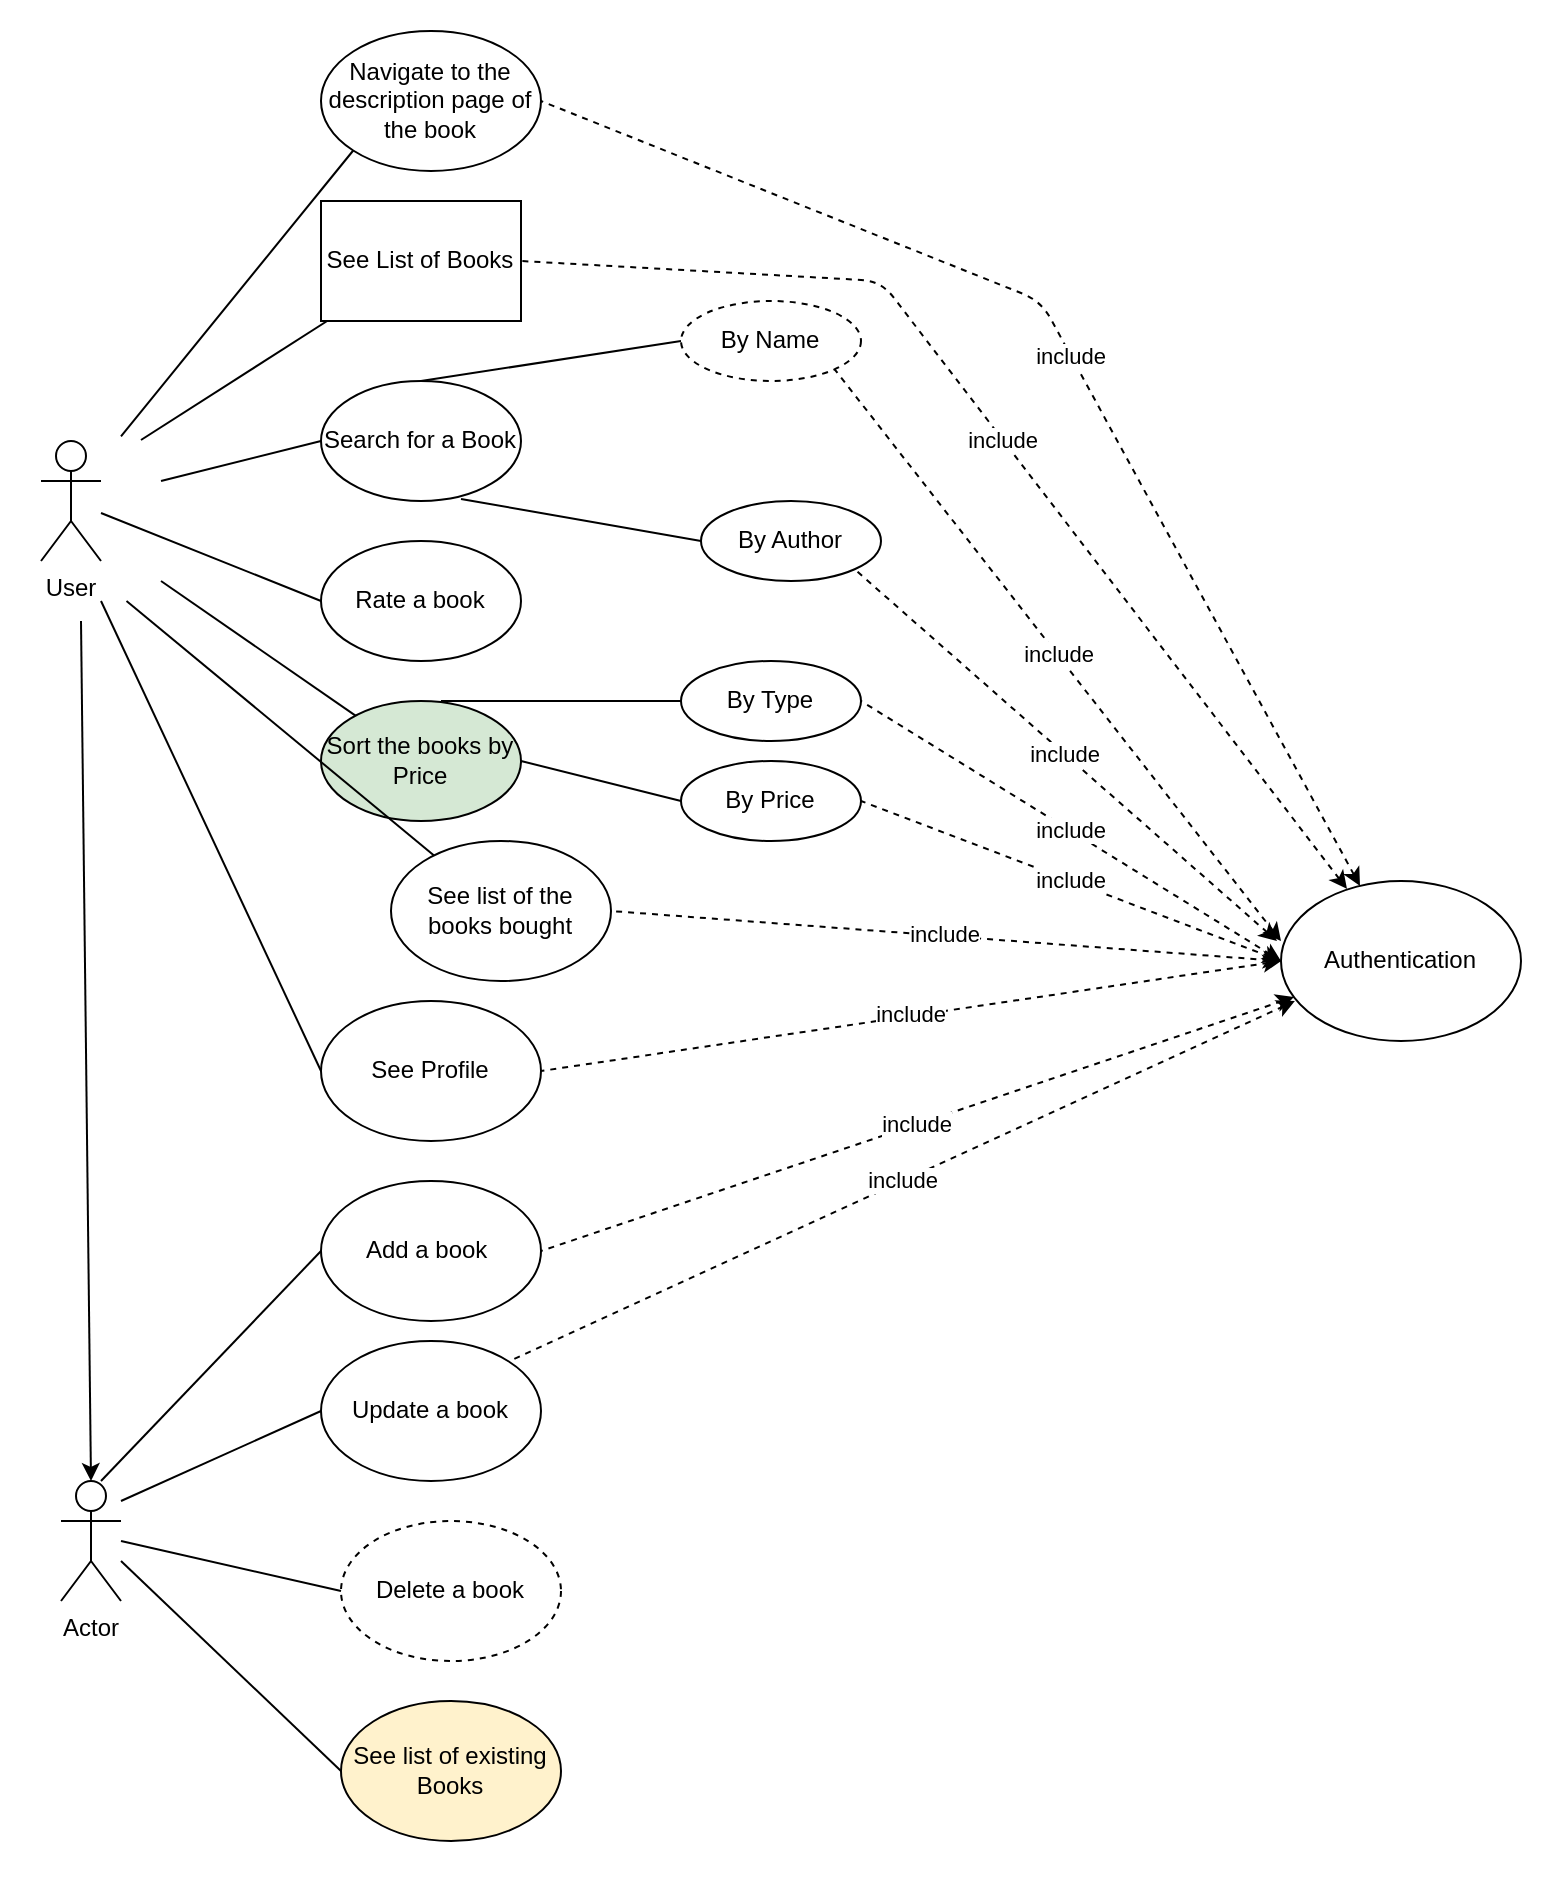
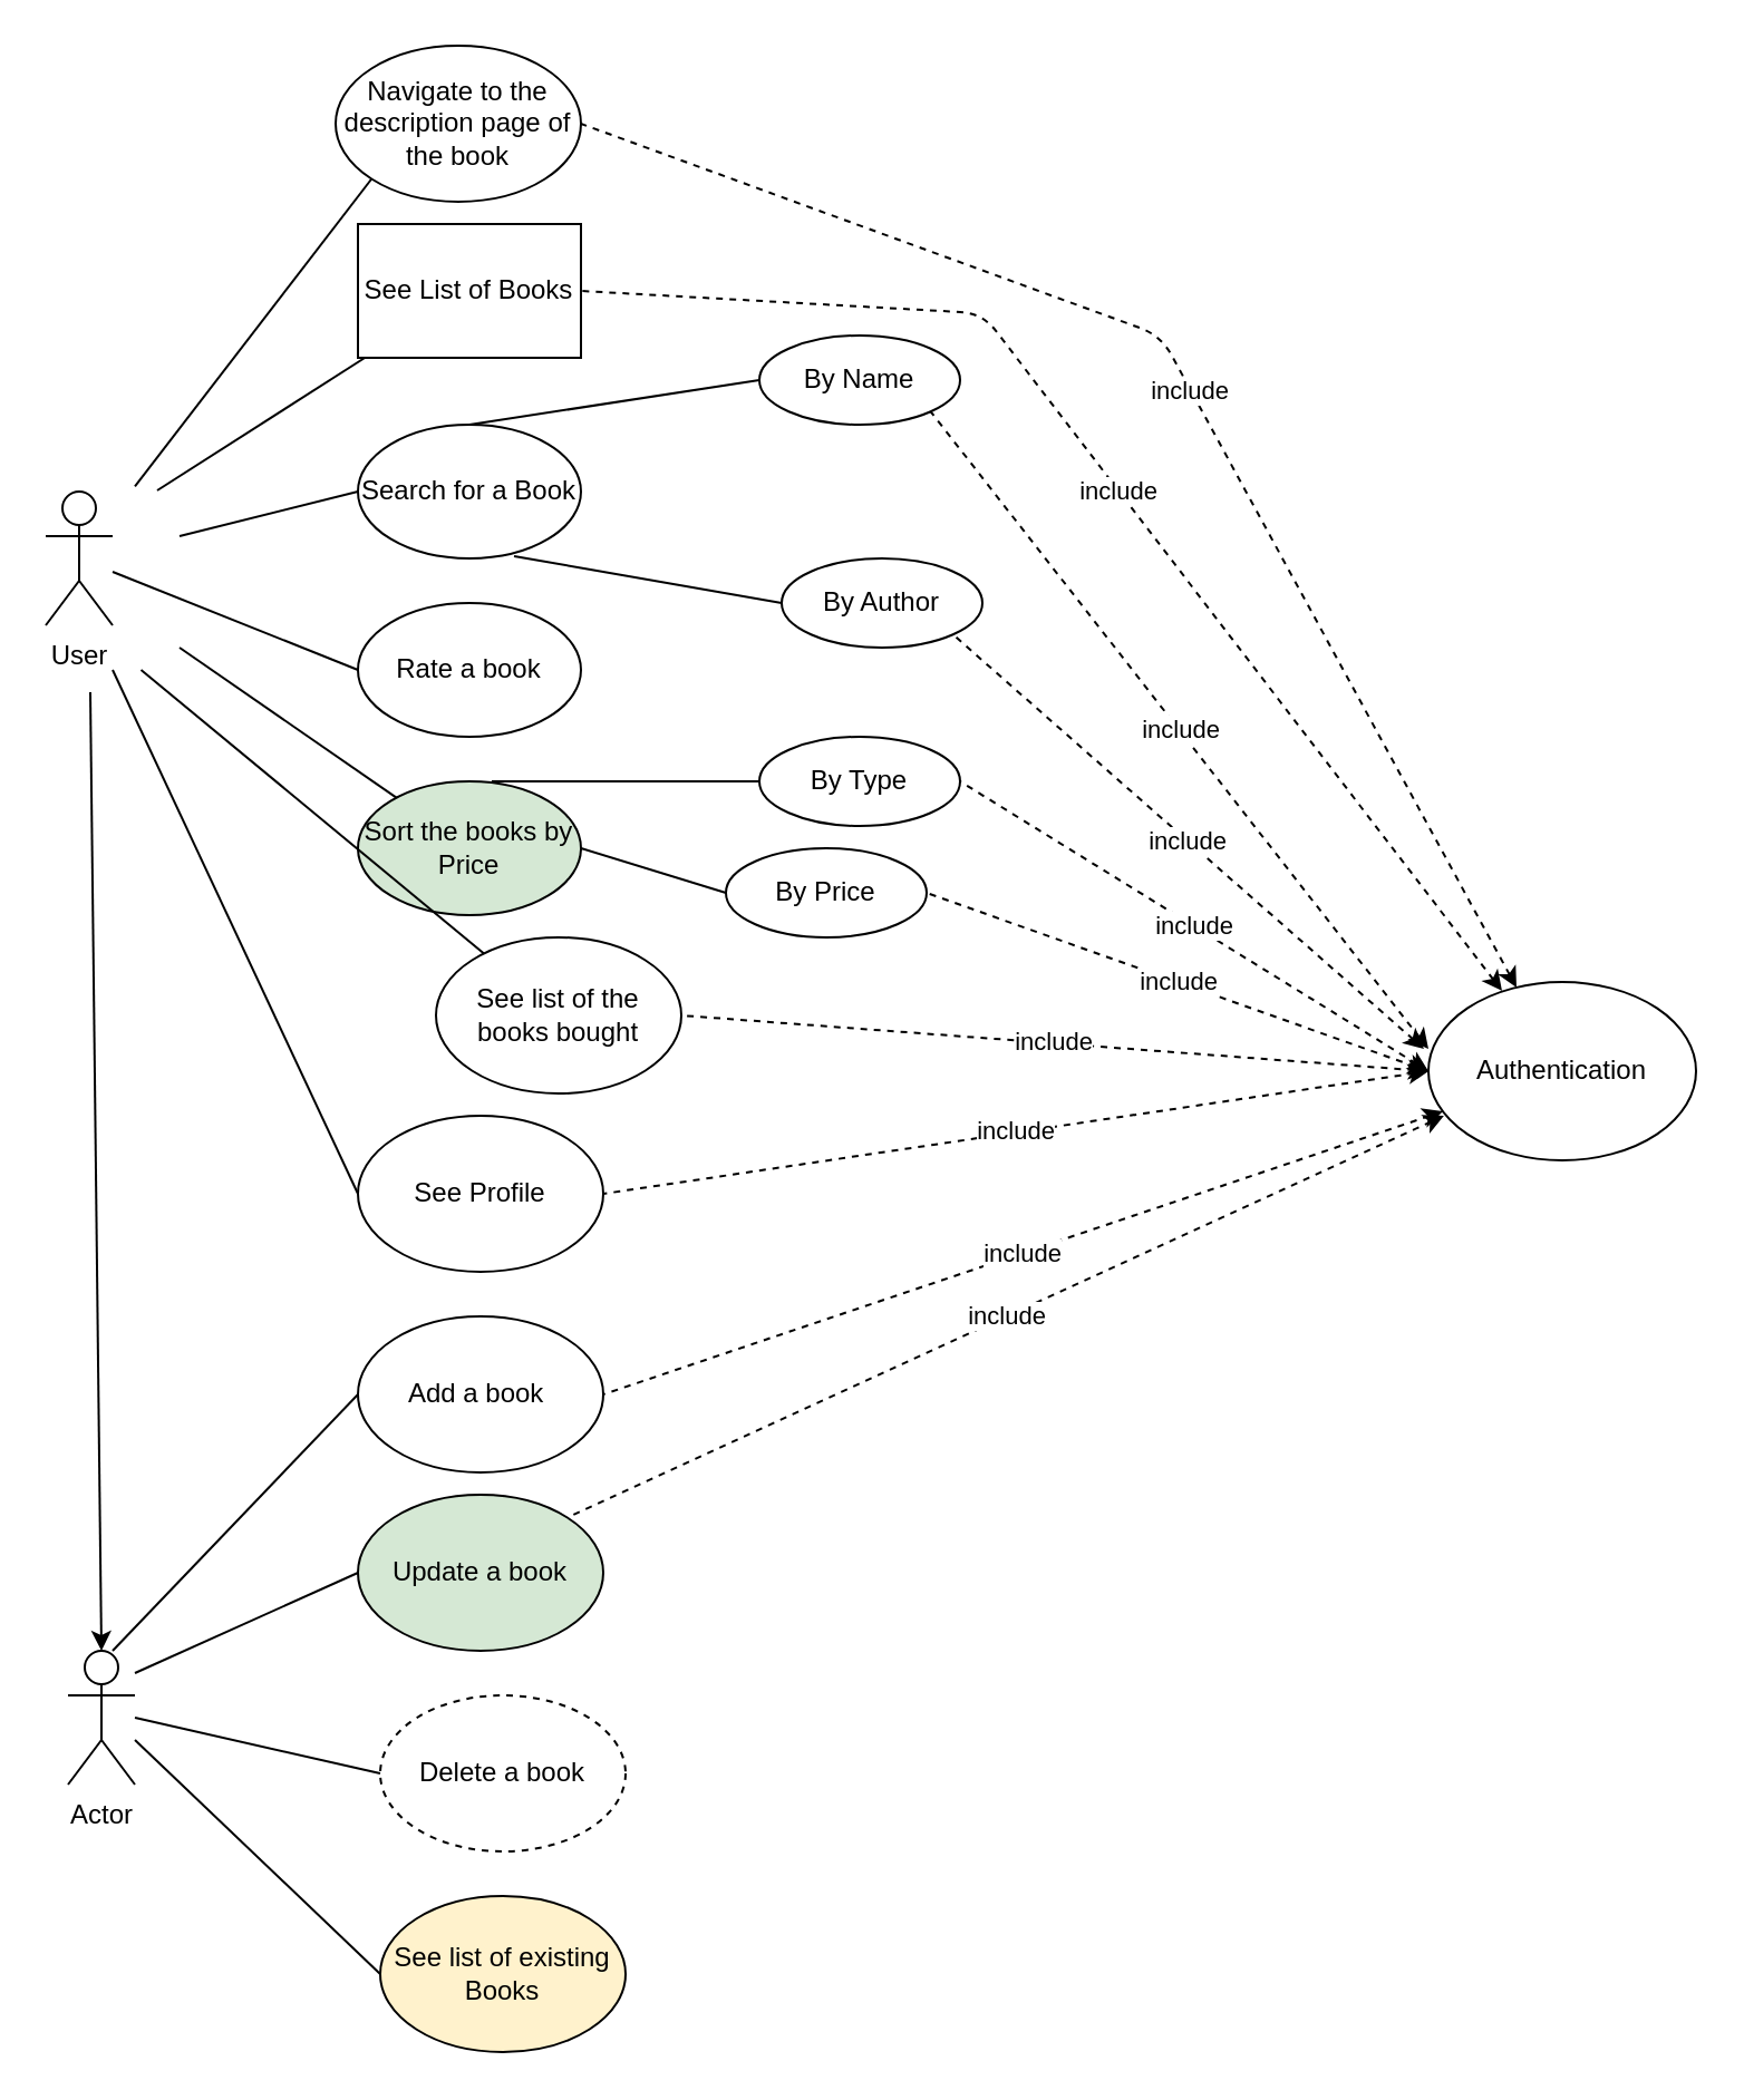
- <mxCell id="25" value="Navigate to the description page of the book" style="ellipse;whiteSpace=wrap;html=1;" vertex="1" parent="1"><mxGeometry x="160" y="15" width="110" height="70" as="geometry" /></mxCell>
+ <mxCell id="25" value="Navigate to the description page of the book" style="ellipse;whiteSpace=wrap;html=1;" vertex="1" parent="1"><mxGeometry x="150" y="20" width="110" height="70" as="geometry" /></mxCell>
- <mxCell id="8" value="By Name" style="ellipse;whiteSpace=wrap;html=1;dashed=1;" vertex="1" parent="1"><mxGeometry x="340" y="150" width="90" height="40" as="geometry" /></mxCell>
+ <mxCell id="8" value="By Name" style="ellipse;whiteSpace=wrap;html=1;" vertex="1" parent="1"><mxGeometry x="340" y="150" width="90" height="40" as="geometry" /></mxCell>
- <mxCell id="20" value="By Price" style="ellipse;whiteSpace=wrap;html=1;" vertex="1" parent="1"><mxGeometry x="340" y="380" width="90" height="40" as="geometry" /></mxCell>
+ <mxCell id="20" value="By Price" style="ellipse;whiteSpace=wrap;html=1;" vertex="1" parent="1"><mxGeometry x="325" y="380" width="90" height="40" as="geometry" /></mxCell>
- <mxCell id="28" value="Update a book" style="ellipse;whiteSpace=wrap;html=1;" vertex="1" parent="1"><mxGeometry x="160" y="670" width="110" height="70" as="geometry" /></mxCell>
+ <mxCell id="28" value="Update a book" style="ellipse;whiteSpace=wrap;html=1;fillColor=#d5e8d4;" vertex="1" parent="1"><mxGeometry x="160" y="670" width="110" height="70" as="geometry" /></mxCell>
